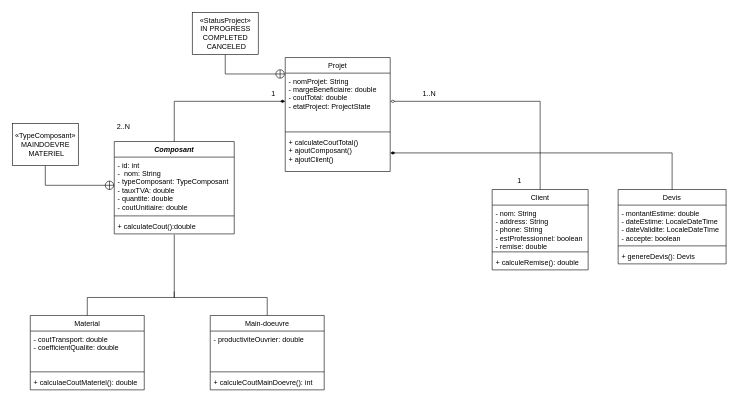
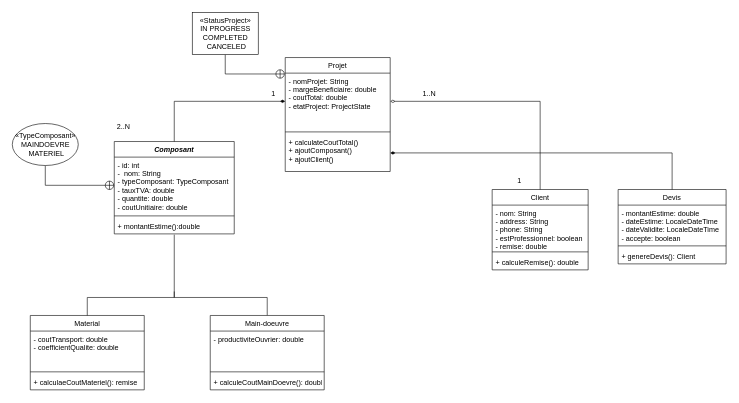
- <mxCell id="38" value="«&lt;span style=&quot;text-align: left;&quot;&gt;TypeComposant&lt;/span&gt;»&lt;br&gt;MAINDOEVRE&lt;br&gt;&amp;nbsp;MATERIEL" style="html=1;" parent="1" vertex="1"><mxGeometry x="20" y="205" width="110" height="70" as="geometry" /></mxCell>
+ <mxCell id="38" value="«&lt;span style=&quot;text-align: left;&quot;&gt;TypeComposant&lt;/span&gt;»&lt;br&gt;MAINDOEVRE&lt;br&gt;&amp;nbsp;MATERIEL" style="ellipse;html=1;" parent="1" vertex="1"><mxGeometry x="20" y="205" width="110" height="70" as="geometry" /></mxCell>
- <mxCell id="9" value="+ calculateCout():double" style="text;strokeColor=none;fillColor=none;align=left;verticalAlign=top;spacingLeft=4;spacingRight=4;overflow=hidden;rotatable=0;points=[[0,0.5],[1,0.5]];portConstraint=eastwest;" parent="6" vertex="1"><mxGeometry y="128" width="200" height="26" as="geometry" /></mxCell>
+ <mxCell id="9" value="+ montantEstime():double" style="text;strokeColor=none;fillColor=none;align=left;verticalAlign=top;spacingLeft=4;spacingRight=4;overflow=hidden;rotatable=0;points=[[0,0.5],[1,0.5]];portConstraint=eastwest;" parent="6" vertex="1"><mxGeometry y="128" width="200" height="26" as="geometry" /></mxCell>
- <mxCell id="17" value="+ genereDevis(): Devis" style="text;strokeColor=none;fillColor=none;align=left;verticalAlign=top;spacingLeft=4;spacingRight=4;overflow=hidden;rotatable=0;points=[[0,0.5],[1,0.5]];portConstraint=eastwest;" parent="14" vertex="1"><mxGeometry y="98" width="180" height="26" as="geometry" /></mxCell>
+ <mxCell id="17" value="+ genereDevis(): Client" style="text;strokeColor=none;fillColor=none;align=left;verticalAlign=top;spacingLeft=4;spacingRight=4;overflow=hidden;rotatable=0;points=[[0,0.5],[1,0.5]];portConstraint=eastwest;" parent="14" vertex="1"><mxGeometry y="98" width="180" height="26" as="geometry" /></mxCell>
- <mxCell id="13" value="+ calculaeCoutMateriel(): double" style="text;strokeColor=none;fillColor=none;align=left;verticalAlign=top;spacingLeft=4;spacingRight=4;overflow=hidden;rotatable=0;points=[[0,0.5],[1,0.5]];portConstraint=eastwest;" parent="10" vertex="1"><mxGeometry y="98" width="190" height="26" as="geometry" /></mxCell>
+ <mxCell id="13" value="+ calculaeCoutMateriel(): remise" style="text;strokeColor=none;fillColor=none;align=left;verticalAlign=top;spacingLeft=4;spacingRight=4;overflow=hidden;rotatable=0;points=[[0,0.5],[1,0.5]];portConstraint=eastwest;" parent="10" vertex="1"><mxGeometry y="98" width="190" height="26" as="geometry" /></mxCell>
- <mxCell id="30" value="+ calculeCoutMainDoevre(): int" style="text;strokeColor=none;fillColor=none;align=left;verticalAlign=top;spacingLeft=4;spacingRight=4;overflow=hidden;rotatable=0;points=[[0,0.5],[1,0.5]];portConstraint=eastwest;" parent="27" vertex="1"><mxGeometry y="98" width="190" height="26" as="geometry" /></mxCell>
+ <mxCell id="30" value="+ calculeCoutMainDoevre(): double" style="text;strokeColor=none;fillColor=none;align=left;verticalAlign=top;spacingLeft=4;spacingRight=4;overflow=hidden;rotatable=0;points=[[0,0.5],[1,0.5]];portConstraint=eastwest;" parent="27" vertex="1"><mxGeometry y="98" width="190" height="26" as="geometry" /></mxCell>
